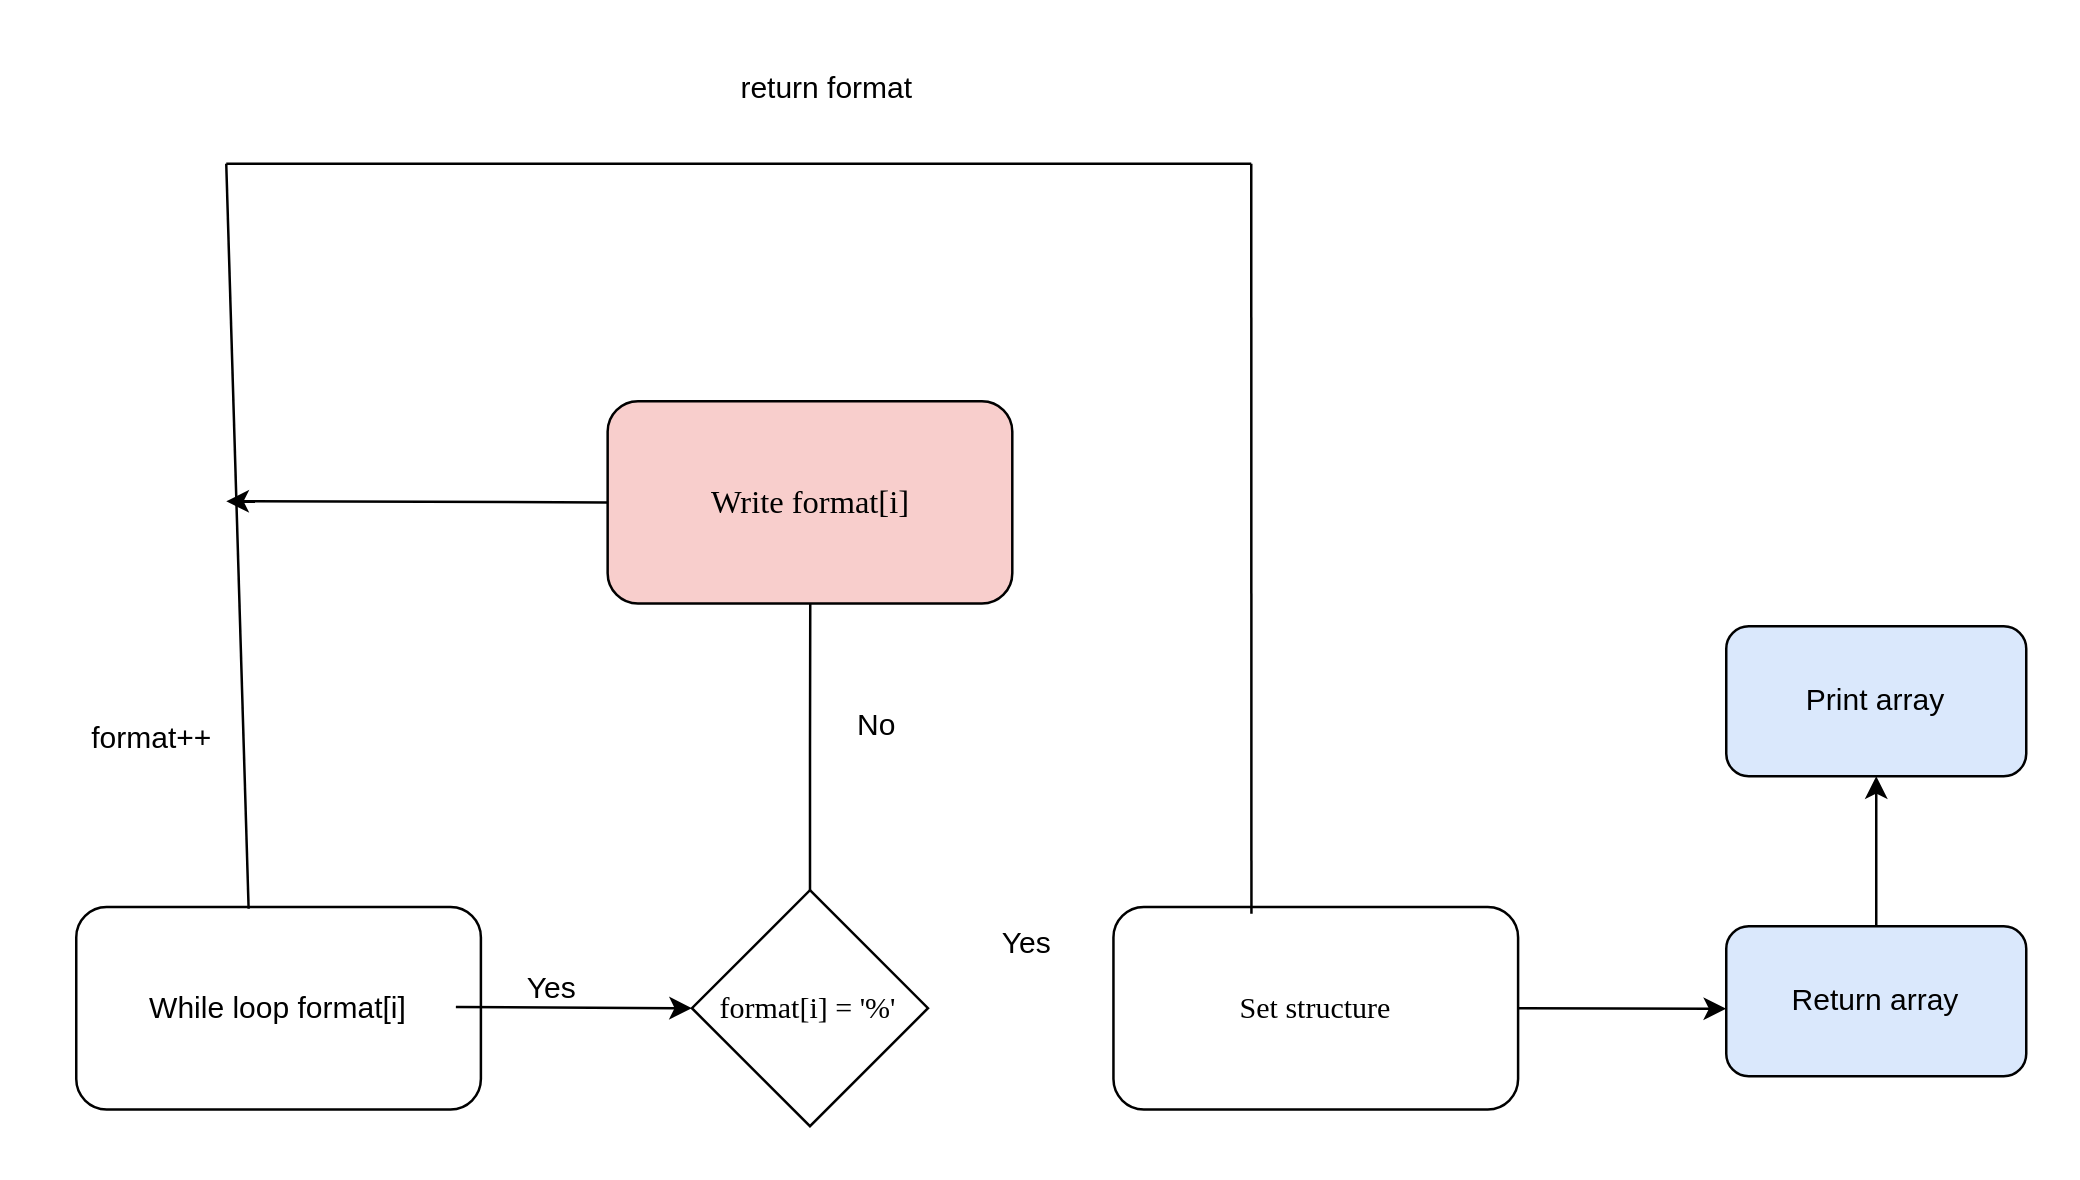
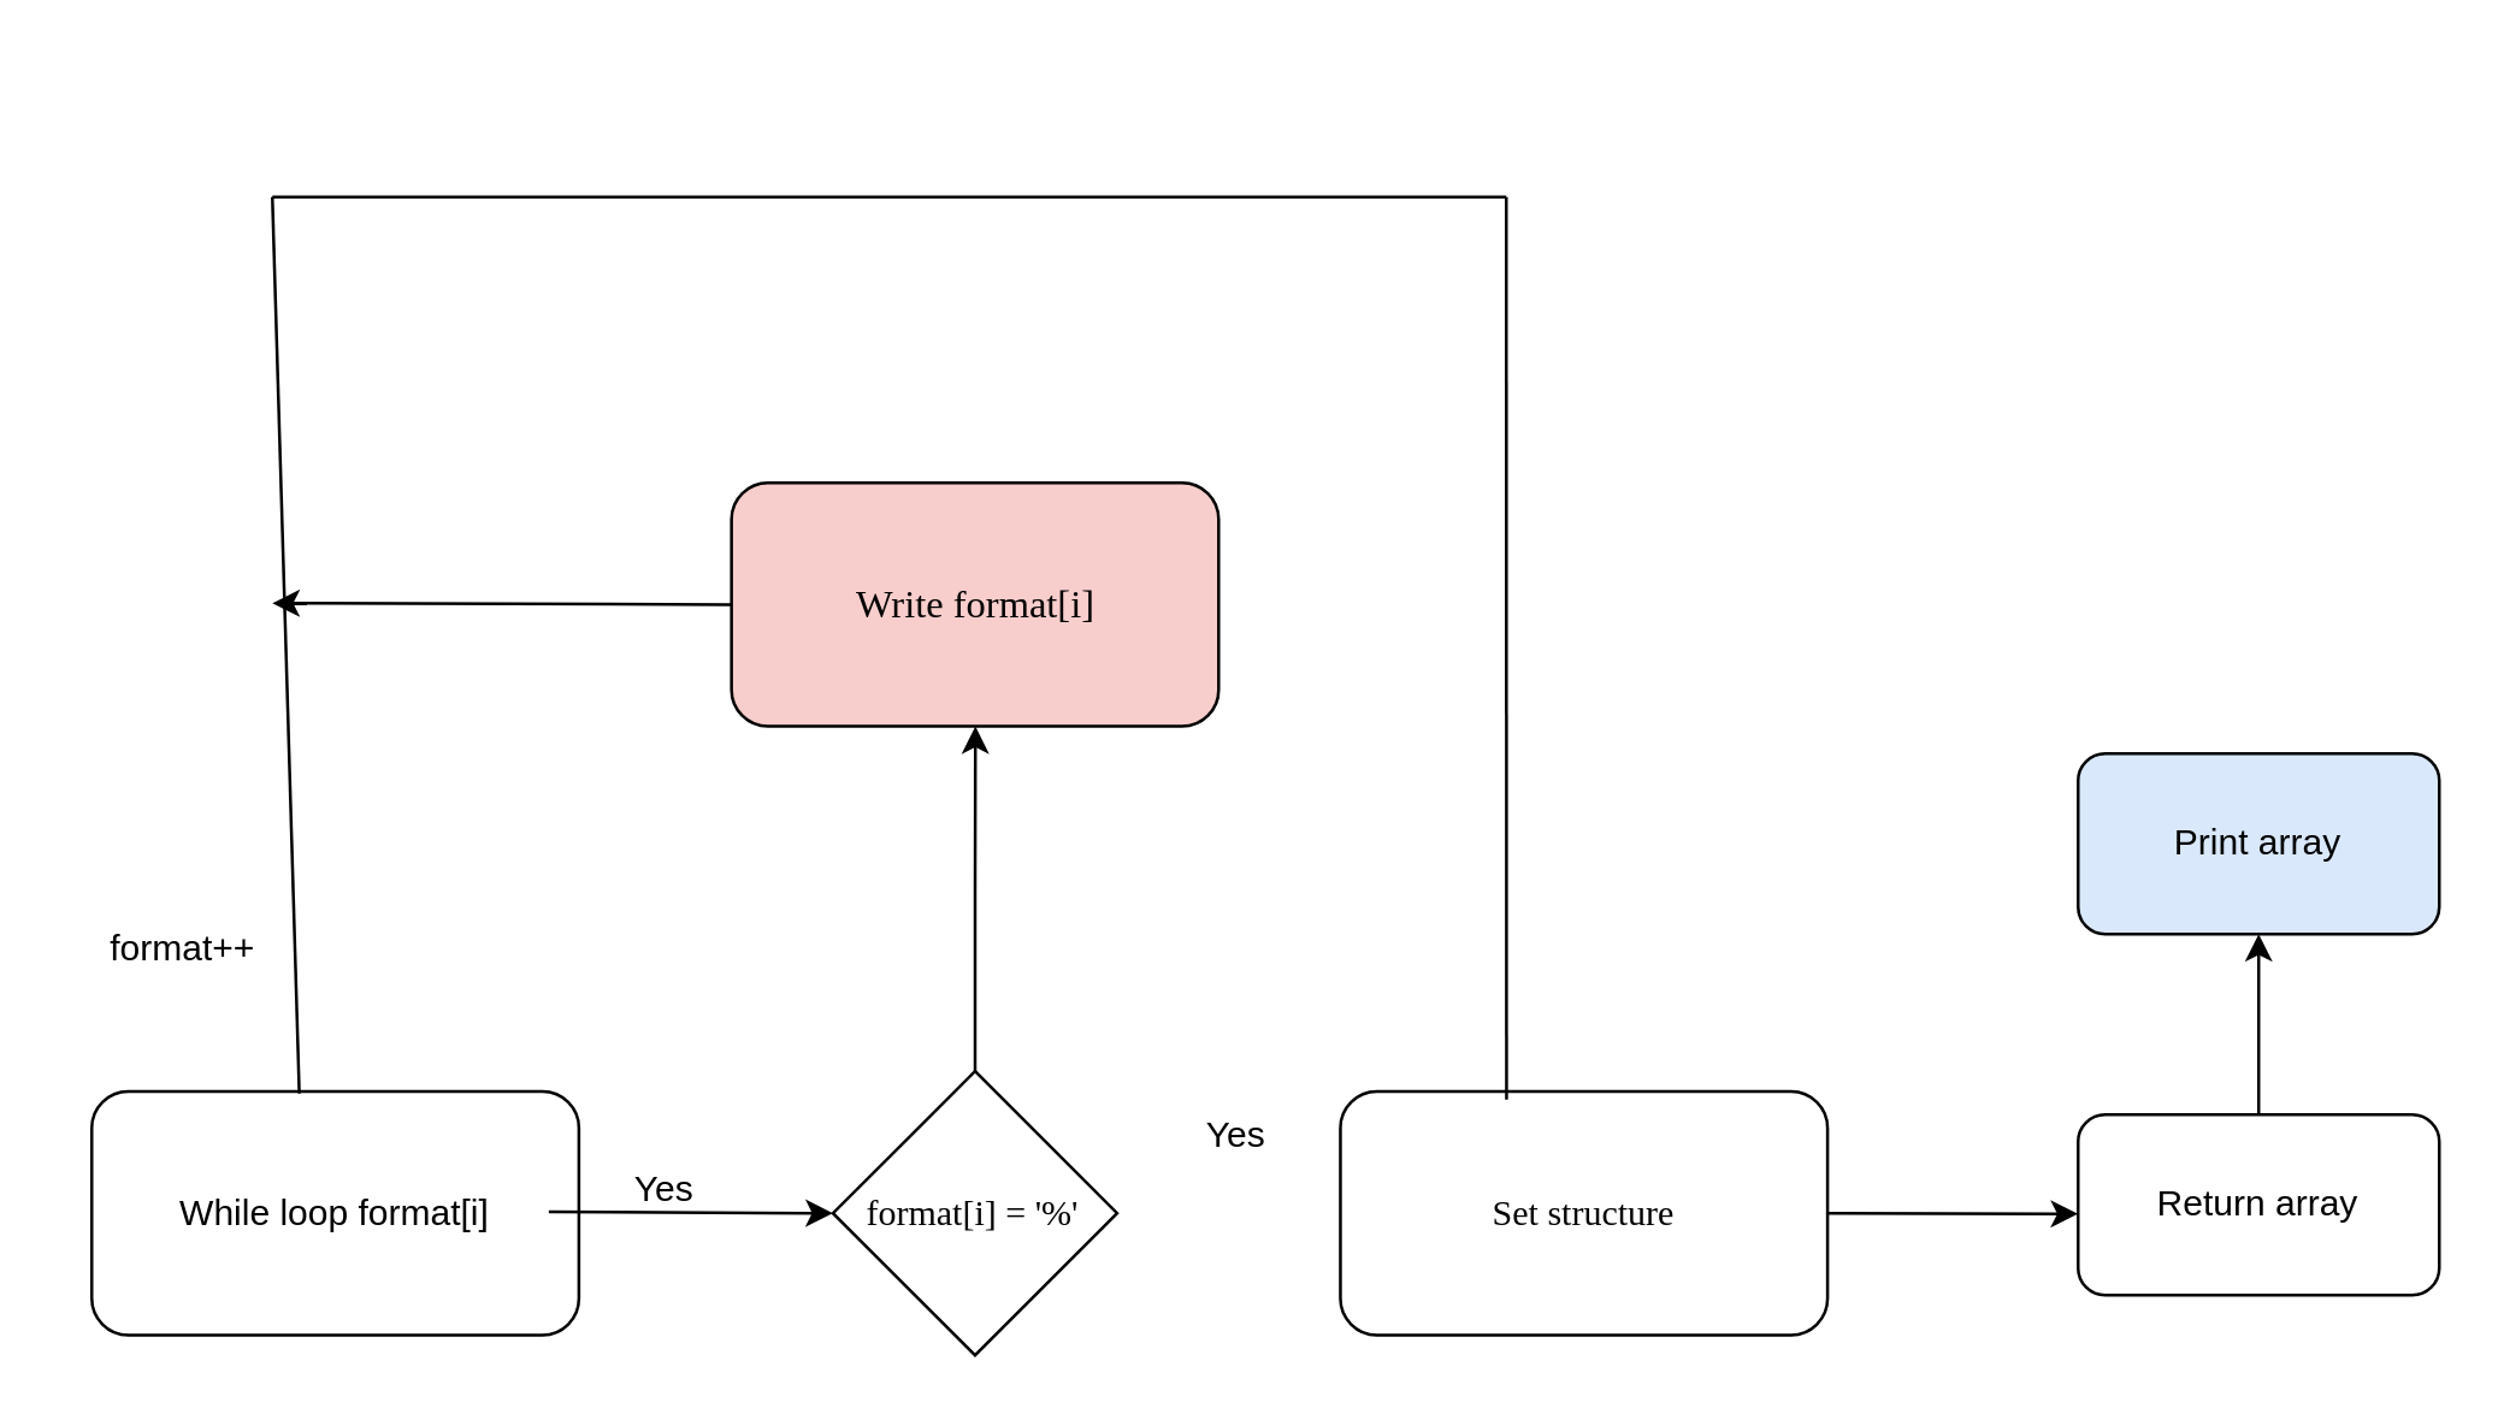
- <mxCell id="17" value="return format" style="text;html=1;align=center;verticalAlign=middle;resizable=0;points=[];autosize=1;strokeColor=none;fillColor=none;" vertex="1" parent="2"><mxGeometry x="265" width="90" height="30" as="geometry" /></mxCell>
- <mxCell id="9" value="" style="edgeStyle=orthogonalEdgeStyle;rounded=0;orthogonalLoop=1;jettySize=auto;html=1;endArrow=none;" edge="1" parent="4" source="6" target="7"><mxGeometry relative="1" as="geometry" /></mxCell>
+ <mxCell id="9" value="" style="edgeStyle=orthogonalEdgeStyle;rounded=0;orthogonalLoop=1;jettySize=auto;html=1;" edge="1" parent="4" source="6" target="7"><mxGeometry relative="1" as="geometry" /></mxCell>
- <mxCell id="12" value="No" style="text;html=1;align=center;verticalAlign=middle;resizable=0;points=[];autosize=1;strokeColor=none;fillColor=none;" vertex="1" parent="3"><mxGeometry x="310" y="115" width="40" height="30" as="geometry" /></mxCell>
- <mxCell id="19" value="format++" style="text;html=1;align=center;verticalAlign=middle;resizable=0;points=[];autosize=1;strokeColor=none;fillColor=none;" vertex="1" parent="2"><mxGeometry x="5" y="260" width="70" height="30" as="geometry" /></mxCell>
+ <mxCell id="19" value="format++" style="text;html=1;align=center;verticalAlign=middle;resizable=0;points=[];autosize=1;strokeColor=none;fillColor=none;" vertex="1" parent="2"><mxGeometry x="5" y="280" width="70" height="30" as="geometry" /></mxCell>
- <mxCell id="21" value="&lt;div&gt;Return array&lt;/div&gt;" style="rounded=1;whiteSpace=wrap;html=1;fillColor=#dae8fc;" vertex="1" parent="1"><mxGeometry x="690" y="370" width="120" height="60" as="geometry" /></mxCell>
+ <mxCell id="21" value="&lt;div&gt;Return array&lt;/div&gt;" style="rounded=1;whiteSpace=wrap;html=1;" vertex="1" parent="1"><mxGeometry x="690" y="370" width="120" height="60" as="geometry" /></mxCell>
